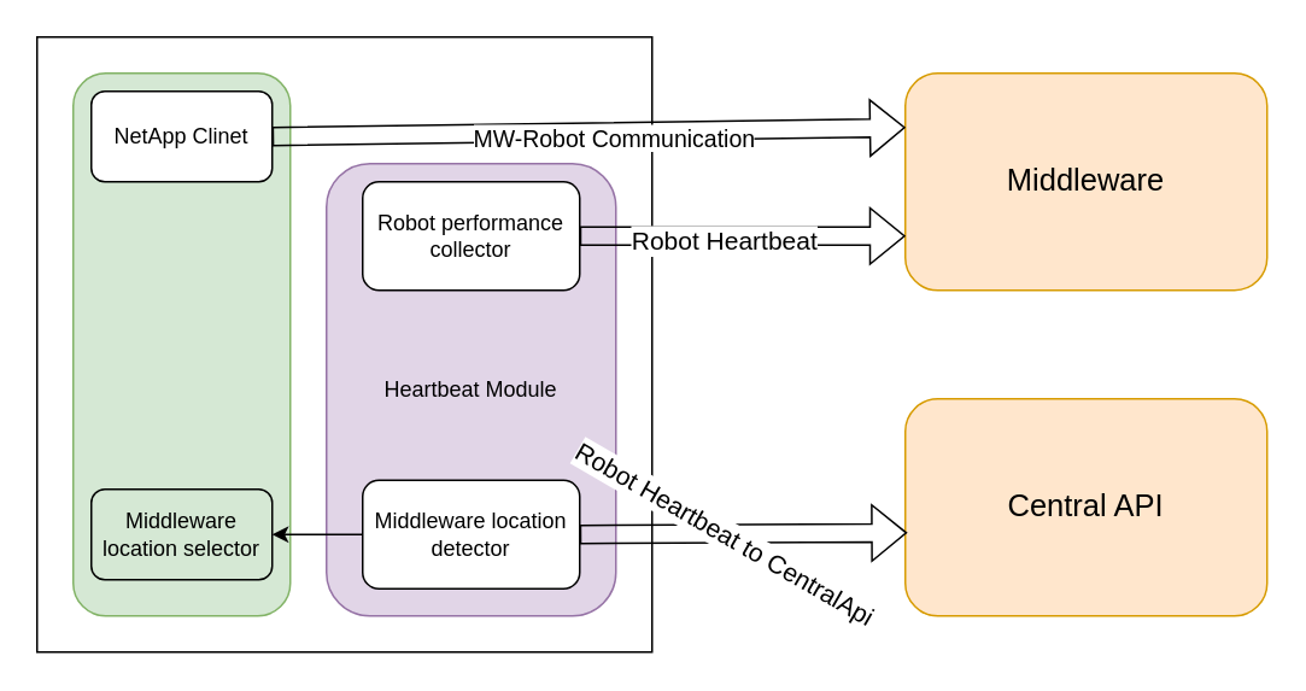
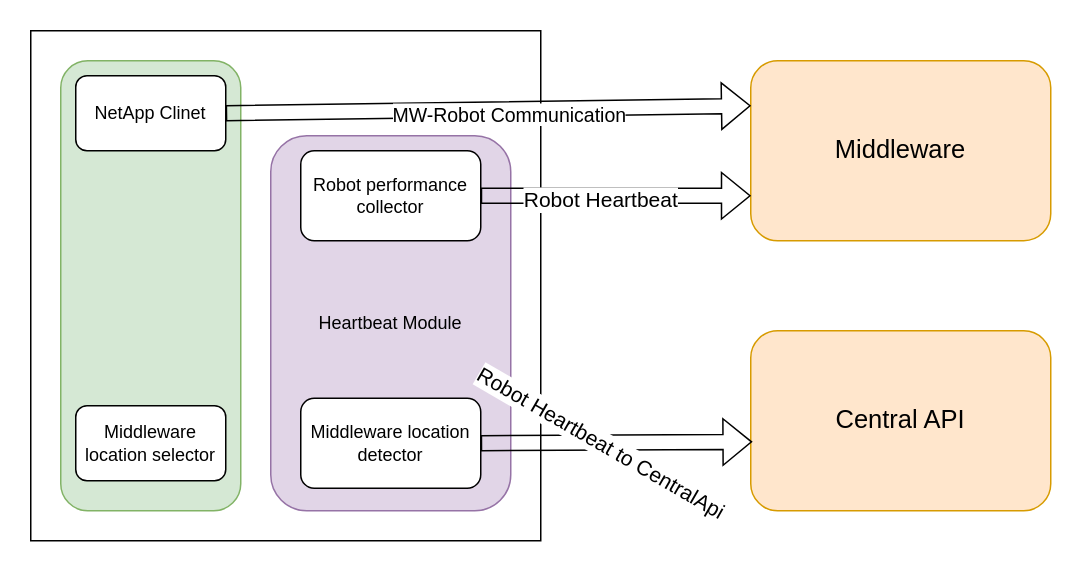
- <mxCell id="15" value="Middleware location selector" style="rounded=1;whiteSpace=wrap;html=1;fillColor=#d5e8d4;" vertex="1" parent="1"><mxGeometry x="50" y="270" width="100" height="50" as="geometry" /></mxCell>
+ <mxCell id="15" value="Middleware location selector" style="rounded=1;whiteSpace=wrap;html=1;" vertex="1" parent="1"><mxGeometry x="50" y="270" width="100" height="50" as="geometry" /></mxCell>
- <mxCell id="16" value="" style="endArrow=classic;html=1;rounded=0;entryX=1;entryY=0.5;entryDx=0;entryDy=0;exitX=0;exitY=0.5;exitDx=0;exitDy=0;" edge="1" parent="1" source="14" target="15"><mxGeometry width="50" height="50" relative="1" as="geometry"><mxPoint x="370" y="190" as="sourcePoint" /><mxPoint x="420" y="140" as="targetPoint" /></mxGeometry></mxCell>
